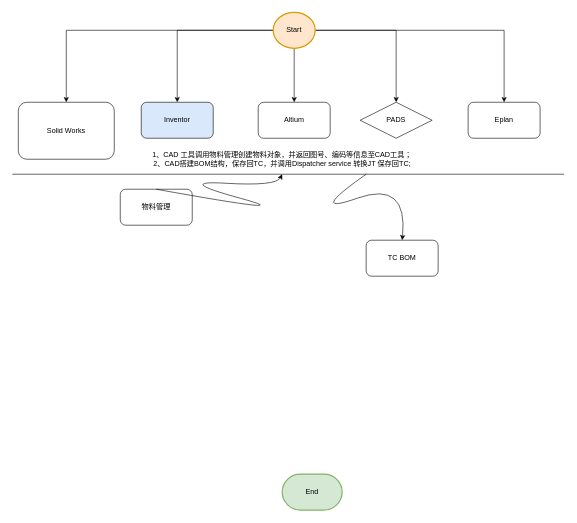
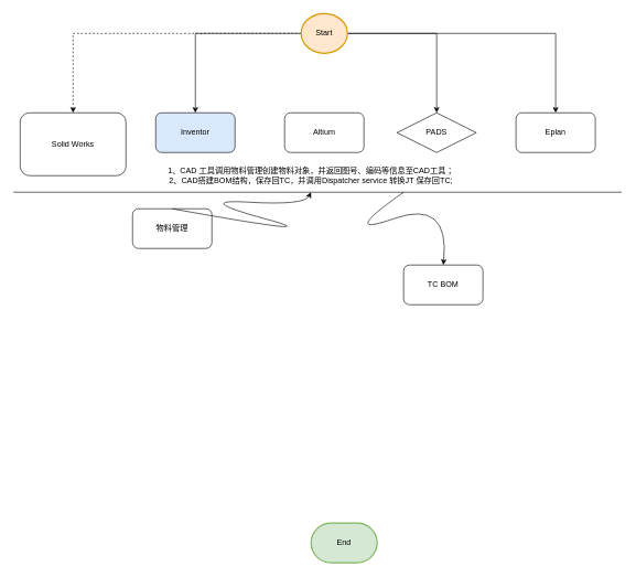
- <mxCell id="5" style="edgeStyle=orthogonalEdgeStyle;rounded=0;orthogonalLoop=1;jettySize=auto;html=1;entryX=0.5;entryY=0;entryDx=0;entryDy=0;" edge="1" parent="1" source="8" target="10"><mxGeometry relative="1" as="geometry" /></mxCell>
+ <mxCell id="5" style="edgeStyle=orthogonalEdgeStyle;rounded=0;orthogonalLoop=1;jettySize=auto;html=1;entryX=0.5;entryY=0;entryDx=0;entryDy=0;dashed=1;" edge="1" parent="1" source="8" target="10"><mxGeometry relative="1" as="geometry" /></mxCell>
- <mxCell id="3" style="edgeStyle=orthogonalEdgeStyle;rounded=0;orthogonalLoop=1;jettySize=auto;html=1;entryX=0.5;entryY=0;entryDx=0;entryDy=0;" edge="1" parent="1" source="8" target="11"><mxGeometry relative="1" as="geometry" /></mxCell>
